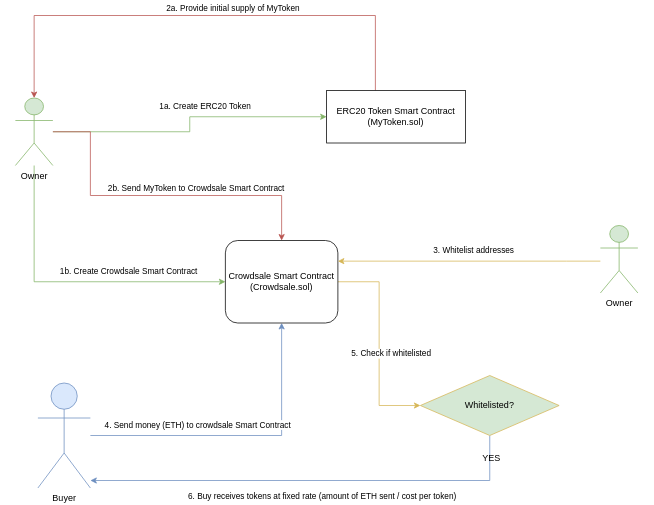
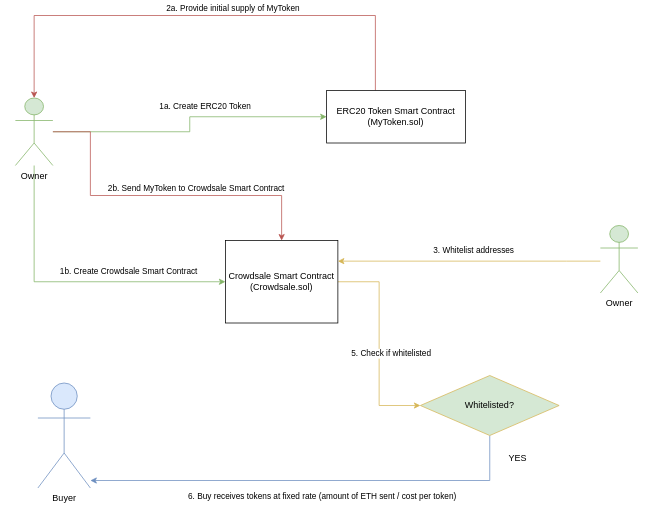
- <mxCell id="17" value="Crowdsale Smart Contract&lt;br&gt;(Crowdsale.sol)" style="whiteSpace=wrap;html=1;rounded=1;" vertex="1" parent="1"><mxGeometry x="300" y="320" width="150" height="110" as="geometry" /></mxCell>
+ <mxCell id="17" value="Crowdsale Smart Contract&lt;br&gt;(Crowdsale.sol)" style="rounded=0;whiteSpace=wrap;html=1;" vertex="1" parent="1"><mxGeometry x="300" y="320" width="150" height="110" as="geometry" /></mxCell>
- <mxCell id="5" style="edgeStyle=orthogonalEdgeStyle;rounded=0;orthogonalLoop=1;jettySize=auto;html=1;entryX=0.5;entryY=1;entryDx=0;entryDy=0;fillColor=#dae8fc;strokeColor=#6c8ebf;" edge="1" parent="1" source="7" target="17"><mxGeometry relative="1" as="geometry" /></mxCell>
- <mxCell id="6" value="4. Send money (ETH) to crowdsale Smart Contract" style="edgeLabel;html=1;align=center;verticalAlign=middle;resizable=0;points=[];" vertex="1" connectable="0" parent="5"><mxGeometry x="-0.01" y="1" relative="1" as="geometry"><mxPoint x="-58" y="-14" as="offset" /></mxGeometry></mxCell>
- <mxCell id="24" value="YES" style="text;html=1;strokeColor=none;fillColor=none;align=center;verticalAlign=middle;whiteSpace=wrap;rounded=0;" vertex="1" parent="1"><mxGeometry x="635" y="600" width="40" height="20" as="geometry" /></mxCell>
+ <mxCell id="24" value="YES" style="text;html=1;strokeColor=none;fillColor=none;align=center;verticalAlign=middle;whiteSpace=wrap;rounded=0;" vertex="1" parent="1"><mxGeometry x="670" y="600" width="40" height="20" as="geometry" /></mxCell>
